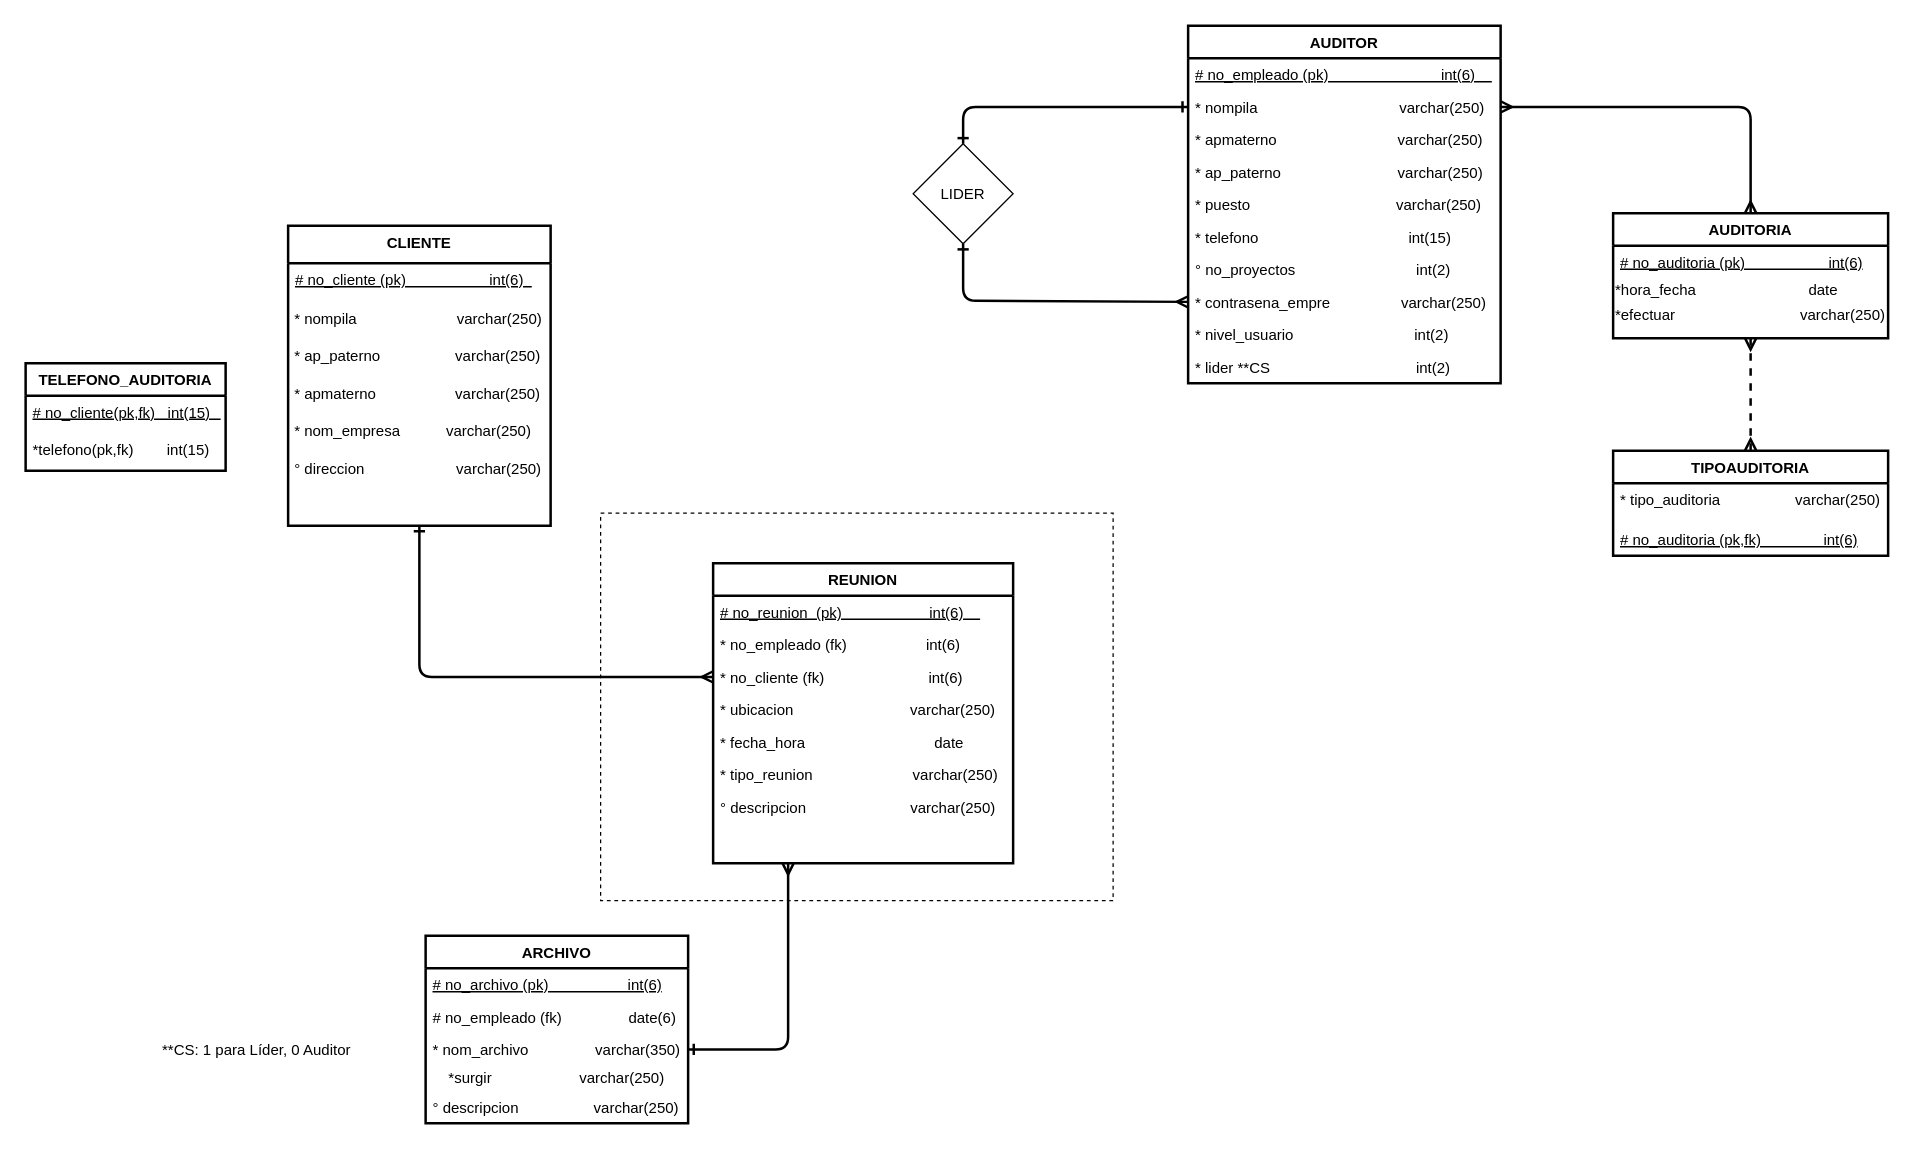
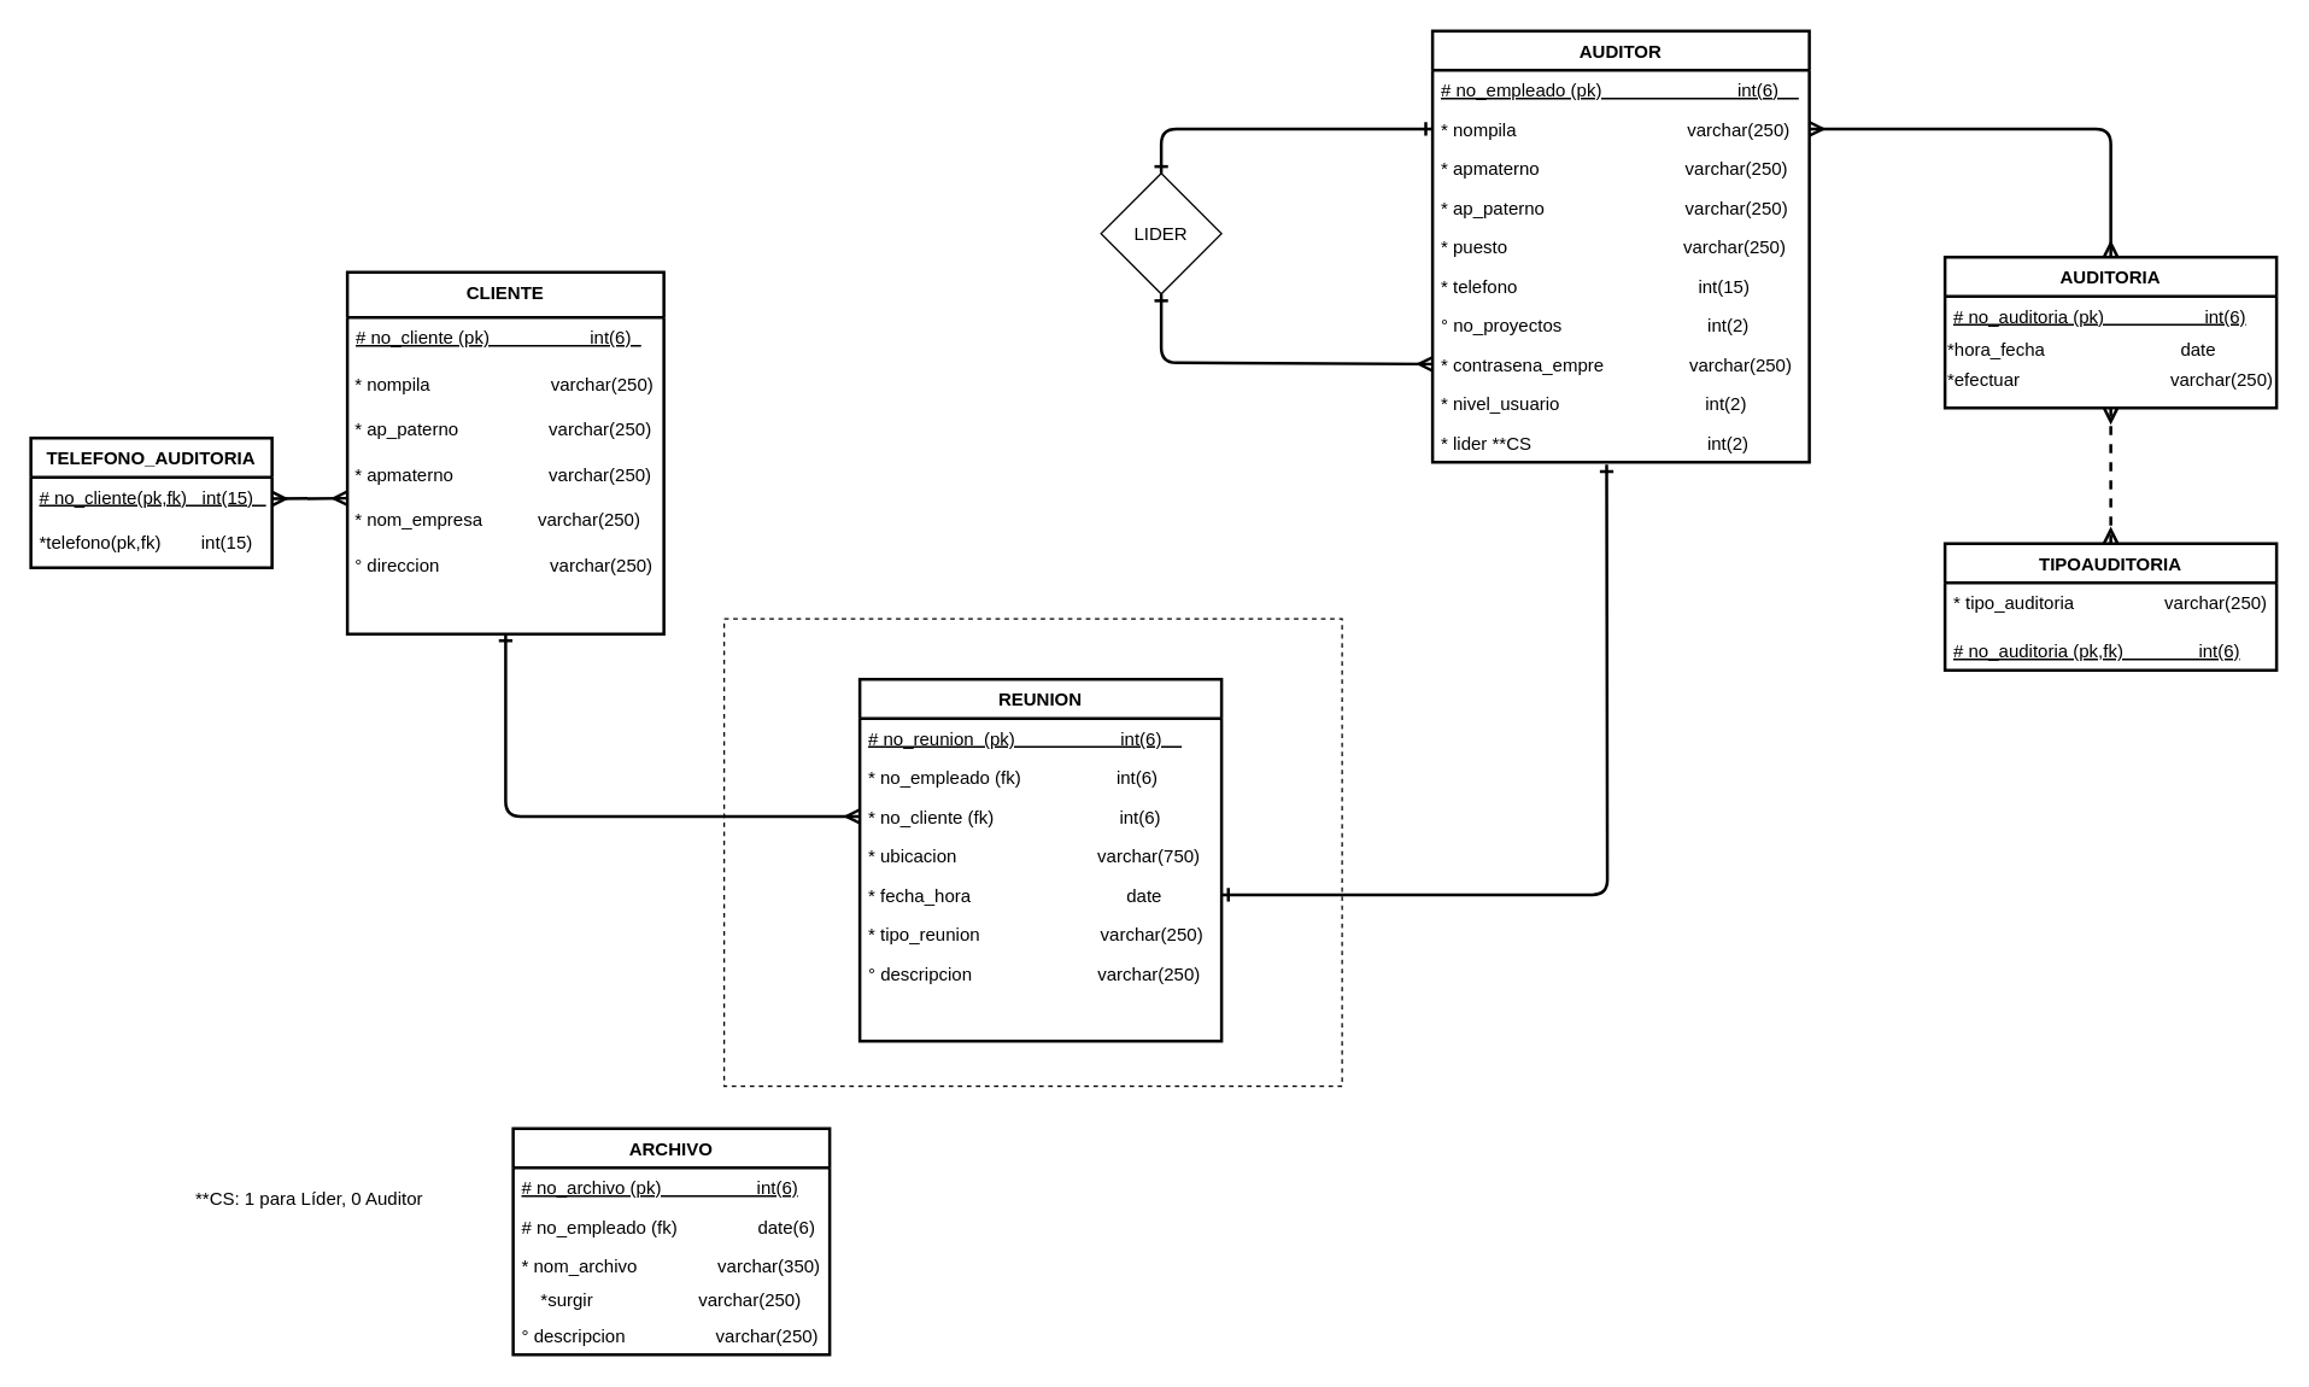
+ <mxCell id="50" value="" style="endArrow=ERmany;html=1;entryX=0;entryY=0;entryDx=0;entryDy=0;startArrow=ERmany;startFill=0;strokeWidth=2;endFill=0;" edge="1" parent="1" source="47" target="8"><mxGeometry width="50" height="50" relative="1" as="geometry"><mxPoint x="270" y="570" as="sourcePoint" /><mxPoint x="320" y="520" as="targetPoint" /><Array as="points" /></mxGeometry></mxCell>
- <mxCell id="35" value="* ubicacion                            varchar(250)&#10; " style="text;align=left;verticalAlign=top;spacingLeft=4;spacingRight=4;overflow=hidden;rotatable=0;points=[[0,0.5],[1,0.5]];portConstraint=eastwest;rounded=0;shadow=0;html=0;" vertex="1" parent="31"><mxGeometry y="104" width="240" height="26" as="geometry" /></mxCell>
+ <mxCell id="35" value="* ubicacion                            varchar(750)&#10; " style="text;align=left;verticalAlign=top;spacingLeft=4;spacingRight=4;overflow=hidden;rotatable=0;points=[[0,0.5],[1,0.5]];portConstraint=eastwest;rounded=0;shadow=0;html=0;" vertex="1" parent="31"><mxGeometry y="104" width="240" height="26" as="geometry" /></mxCell>
+ <mxCell id="40" value="" style="endArrow=ERone;startArrow=ERone;html=1;startFill=0;endFill=0;strokeWidth=2;entryX=0.462;entryY=1.066;entryDx=0;entryDy=0;entryPerimeter=0;exitX=1;exitY=0.5;exitDx=0;exitDy=0;" edge="1" parent="1" target="30" source="36"><mxGeometry width="50" height="50" relative="1" as="geometry"><mxPoint x="694" y="586" as="sourcePoint" /><mxPoint x="927" y="586" as="targetPoint" /><Array as="points"><mxPoint x="1066" y="593" /></Array></mxGeometry></mxCell>
- <mxCell id="41" value="" style="endArrow=ERmany;startArrow=ERone;html=1;startFill=0;endFill=0;strokeWidth=2;exitX=1;exitY=0.5;exitDx=0;exitDy=0;entryX=0.25;entryY=1;entryDx=0;entryDy=0;" edge="1" parent="1" source="13" target="31"><mxGeometry width="50" height="50" relative="1" as="geometry"><mxPoint x="430" y="792" as="sourcePoint" /><mxPoint x="588.619" y="720" as="targetPoint" /><Array as="points"><mxPoint x="630" y="839" /></Array></mxGeometry></mxCell>
- <mxCell id="53" value="**CS: 1 para Líder, 0 Auditor" style="text;html=1;strokeColor=none;fillColor=none;align=center;verticalAlign=middle;whiteSpace=wrap;rounded=0;" vertex="1" parent="1"><mxGeometry x="90" y="825" width="230" height="30" as="geometry" /></mxCell>
+ <mxCell id="53" value="**CS: 1 para Líder, 0 Auditor" style="text;html=1;strokeColor=none;fillColor=none;align=center;verticalAlign=middle;whiteSpace=wrap;rounded=0;" vertex="1" parent="1"><mxGeometry x="90" y="780" width="230" height="30" as="geometry" /></mxCell>
